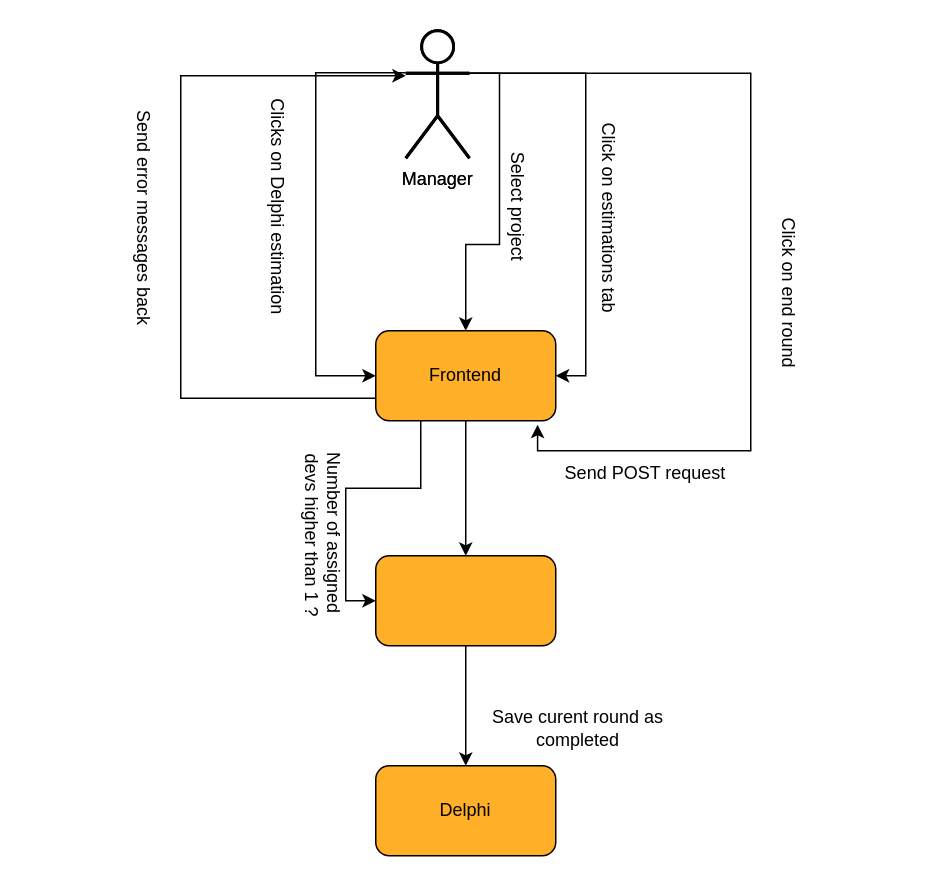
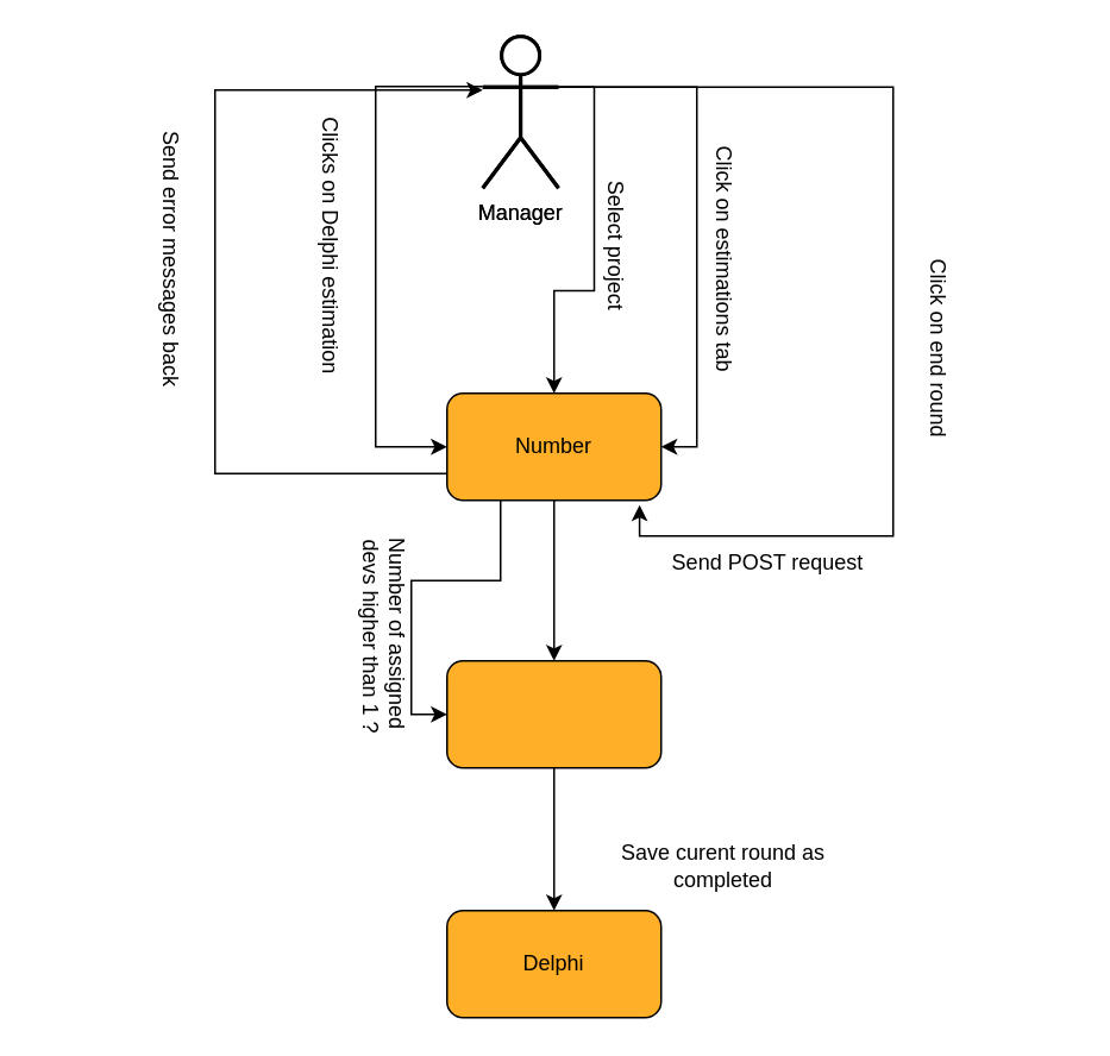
- <mxCell id="5" value="&lt;font style=&quot;font-size: 12px;&quot;&gt;Frontend&lt;/font&gt;" style="text;html=1;strokeColor=none;fillColor=none;align=center;verticalAlign=middle;whiteSpace=wrap;rounded=0;fontSize=12;" parent="3" vertex="1"><mxGeometry x="30" y="15" width="60" height="30" as="geometry" /></mxCell>
+ <mxCell id="5" value="&lt;font style=&quot;font-size: 12px;&quot;&gt;Number&lt;/font&gt;" style="text;html=1;strokeColor=none;fillColor=none;align=center;verticalAlign=middle;whiteSpace=wrap;rounded=0;fontSize=12;" parent="3" vertex="1"><mxGeometry x="30" y="15" width="60" height="30" as="geometry" /></mxCell>
- <mxCell id="27" value="Save curent round as completed" style="text;html=1;strokeColor=none;fillColor=none;align=center;verticalAlign=middle;whiteSpace=wrap;rounded=0;" parent="1" vertex="1"><mxGeometry x="310" y="470" width="150" height="30" as="geometry" /></mxCell>
+ <mxCell id="27" value="Save curent round as completed" style="text;html=1;strokeColor=none;fillColor=none;align=center;verticalAlign=middle;whiteSpace=wrap;rounded=0;" parent="1" vertex="1"><mxGeometry x="330" y="470" width="150" height="30" as="geometry" /></mxCell>
